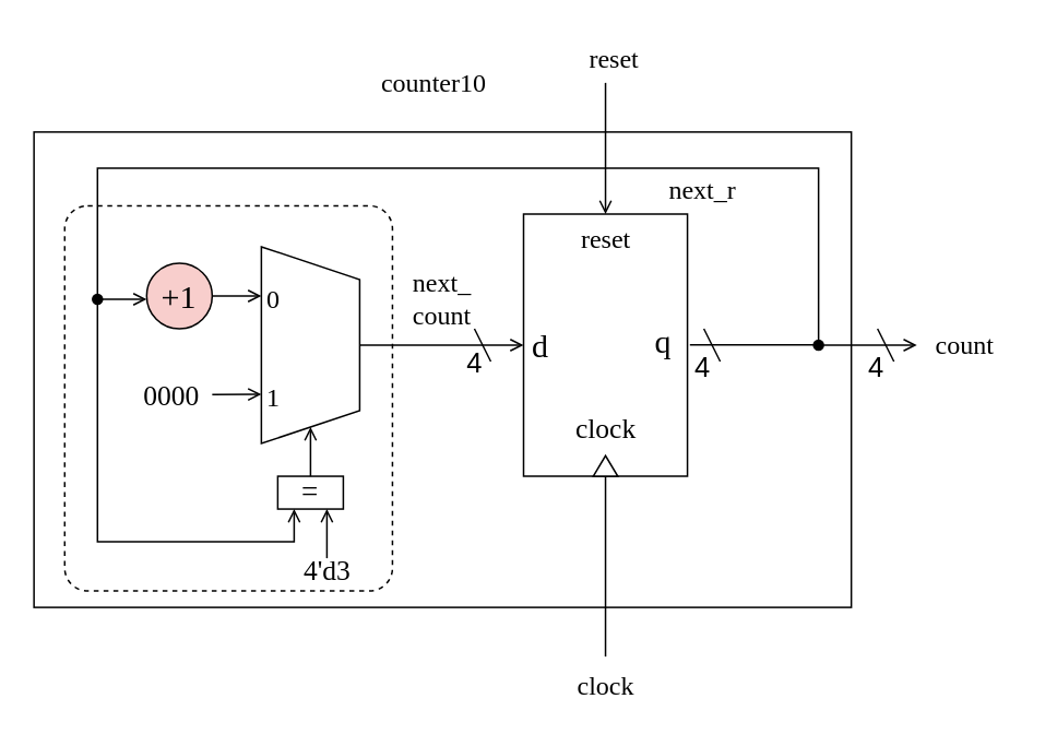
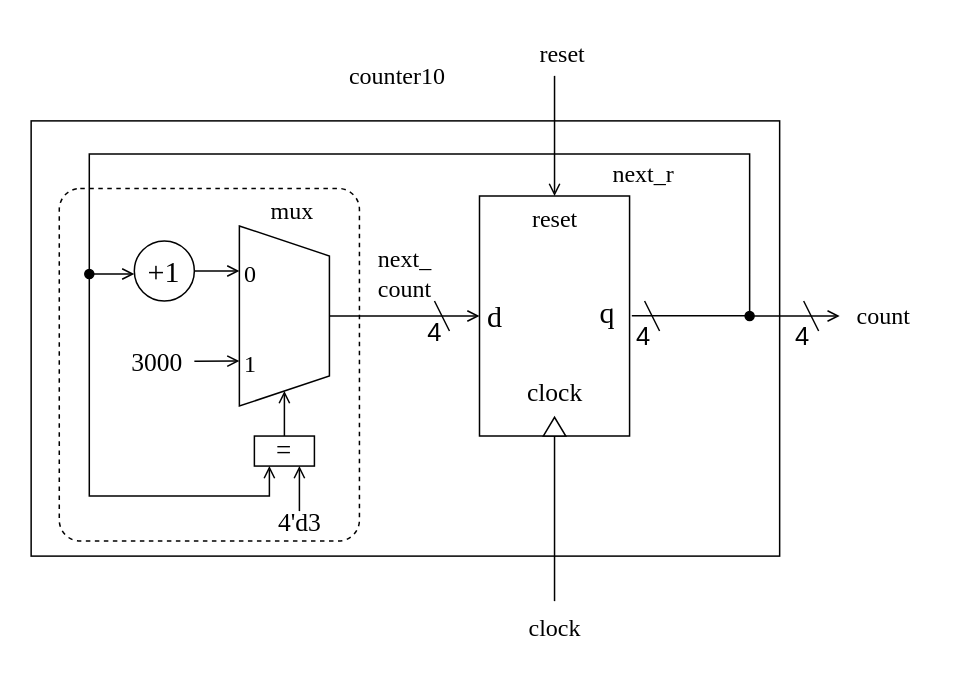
+ <mxCell id="31" value="&lt;font&gt;mux&lt;/font&gt;" style="text;html=1;align=center;verticalAlign=middle;resizable=0;points=[];autosize=1;strokeColor=none;fillColor=none;fontSize=16;fontFamily=Lucida Console;" parent="1" vertex="1"><mxGeometry x="169" y="125" width="50" height="30" as="geometry" /></mxCell>
- <mxCell id="16" value="+1" style="ellipse;whiteSpace=wrap;html=1;aspect=fixed;fontSize=20;fontFamily=Lucida Console;fillColor=#f8cecc;" parent="1" vertex="1"><mxGeometry x="89" y="160" width="40" height="40" as="geometry" /></mxCell>
+ <mxCell id="16" value="+1" style="ellipse;whiteSpace=wrap;html=1;aspect=fixed;fontSize=20;fontFamily=Lucida Console;" parent="1" vertex="1"><mxGeometry x="89" y="160" width="40" height="40" as="geometry" /></mxCell>
- <mxCell id="21" value="0000" style="text;html=1;align=center;verticalAlign=middle;resizable=0;points=[];autosize=1;strokeColor=none;fillColor=none;fontFamily=Lucida Console;fontSize=17;" parent="1" vertex="1"><mxGeometry x="74" y="227.25" width="60" height="30" as="geometry" /></mxCell>
+ <mxCell id="21" value="3000" style="text;html=1;align=center;verticalAlign=middle;resizable=0;points=[];autosize=1;strokeColor=none;fillColor=none;fontFamily=Lucida Console;fontSize=17;" parent="1" vertex="1"><mxGeometry x="74" y="227.25" width="60" height="30" as="geometry" /></mxCell>
